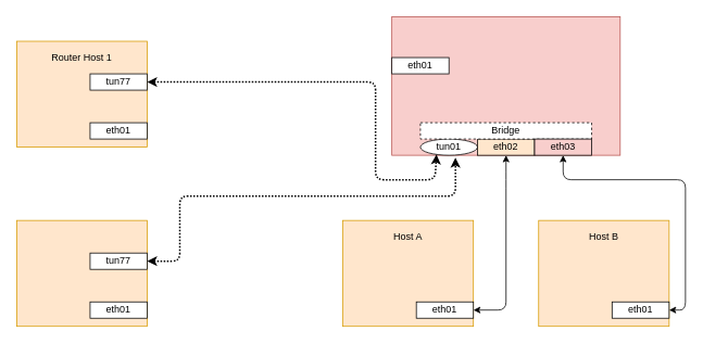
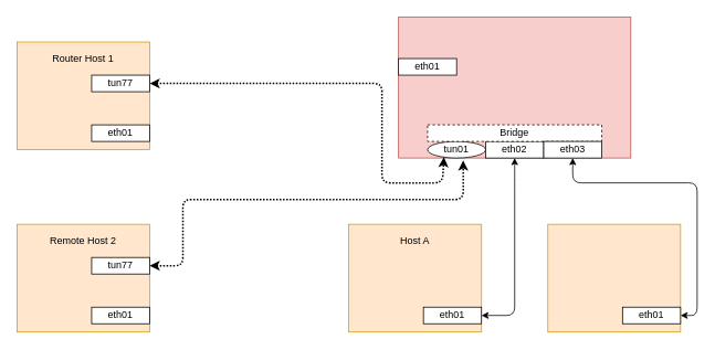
- <mxCell id="5" value="eth02" style="rounded=0;whiteSpace=wrap;html=1;fillColor=#ffe6cc;" vertex="1" parent="1"><mxGeometry x="585" y="170" width="70" height="20" as="geometry" /></mxCell>
+ <mxCell id="5" value="eth02" style="rounded=0;whiteSpace=wrap;html=1;" vertex="1" parent="1"><mxGeometry x="585" y="170" width="70" height="20" as="geometry" /></mxCell>
- <mxCell id="21" value="eth03" style="rounded=0;whiteSpace=wrap;html=1;fillColor=#f8cecc;" vertex="1" parent="1"><mxGeometry x="655" y="170" width="70" height="20" as="geometry" /></mxCell>
+ <mxCell id="21" value="eth03" style="rounded=0;whiteSpace=wrap;html=1;" vertex="1" parent="1"><mxGeometry x="655" y="170" width="70" height="20" as="geometry" /></mxCell>
+ <mxCell id="13" value="Remote Host 2" style="text;html=1;strokeColor=none;fillColor=none;align=center;verticalAlign=middle;whiteSpace=wrap;rounded=0;" vertex="1" parent="1"><mxGeometry x="55" y="280" width="90" height="20" as="geometry" /></mxCell>
- <mxCell id="19" value="Host B" style="text;html=1;strokeColor=none;fillColor=none;align=center;verticalAlign=middle;whiteSpace=wrap;rounded=0;" vertex="1" parent="1"><mxGeometry x="695" y="280" width="90" height="20" as="geometry" /></mxCell>
